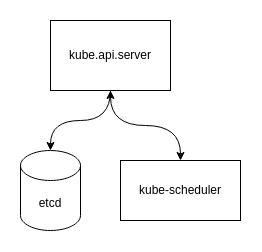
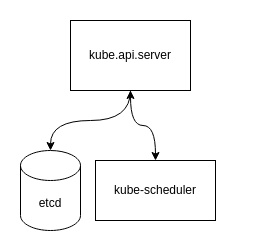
- <mxCell id="3" value="kube.api.server" style="rounded=0;whiteSpace=wrap;html=1;" vertex="1" parent="1"><mxGeometry x="50" y="20" width="120" height="70" as="geometry" /></mxCell>
+ <mxCell id="3" value="kube.api.server" style="rounded=0;whiteSpace=wrap;html=1;" vertex="1" parent="1"><mxGeometry x="70" y="20" width="120" height="70" as="geometry" /></mxCell>
- <mxCell id="5" value="kube-scheduler" style="rounded=0;whiteSpace=wrap;html=1;" vertex="1" parent="1"><mxGeometry x="120" y="160" width="120" height="60" as="geometry" /></mxCell>
+ <mxCell id="5" value="kube-scheduler" style="rounded=0;whiteSpace=wrap;html=1;" vertex="1" parent="1"><mxGeometry x="95" y="160" width="120" height="60" as="geometry" /></mxCell>
